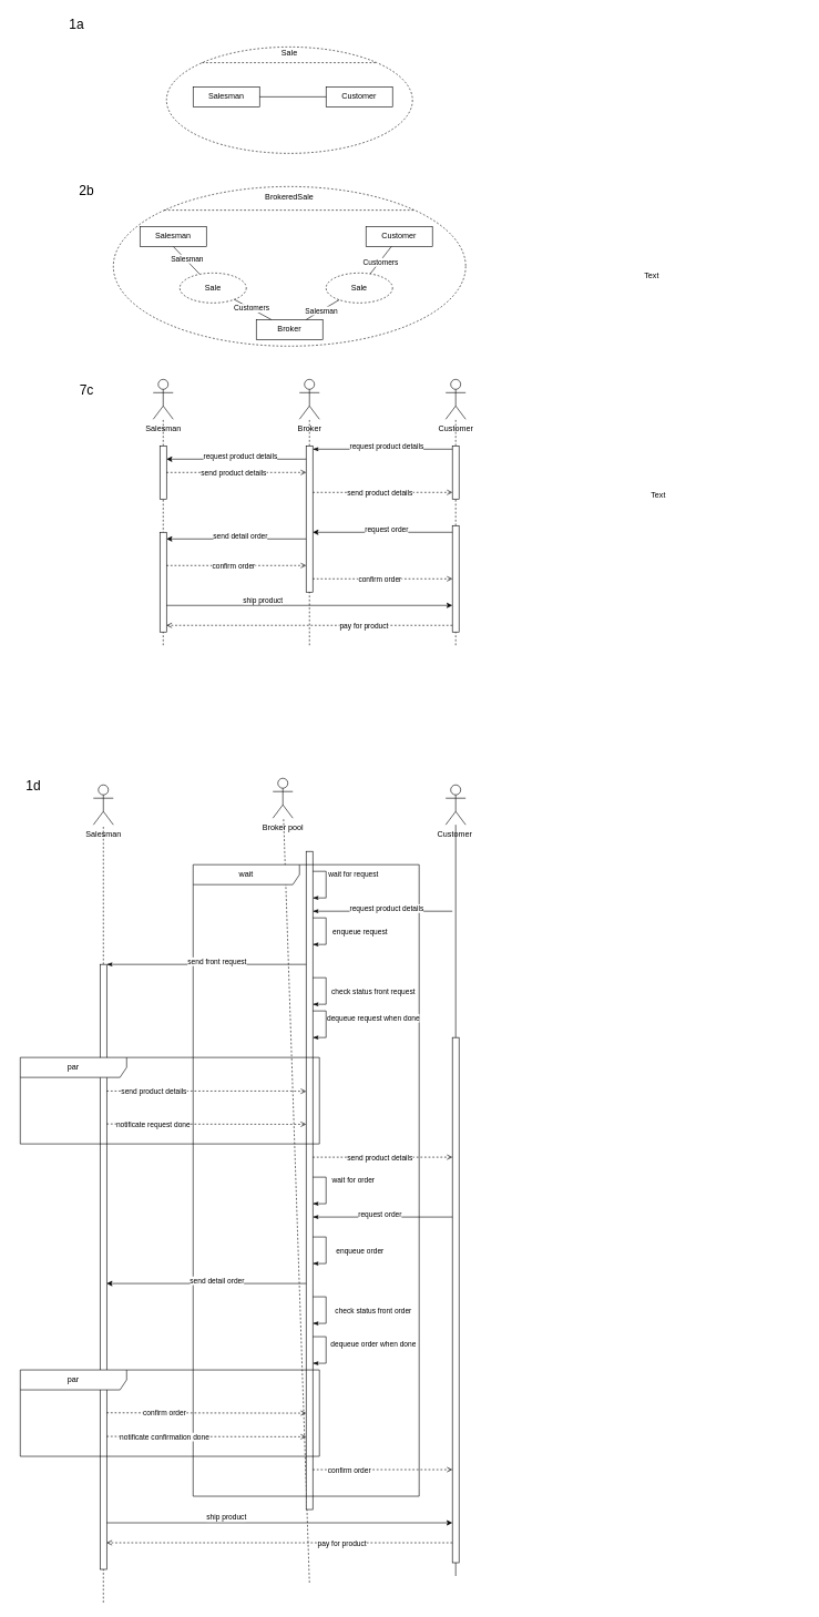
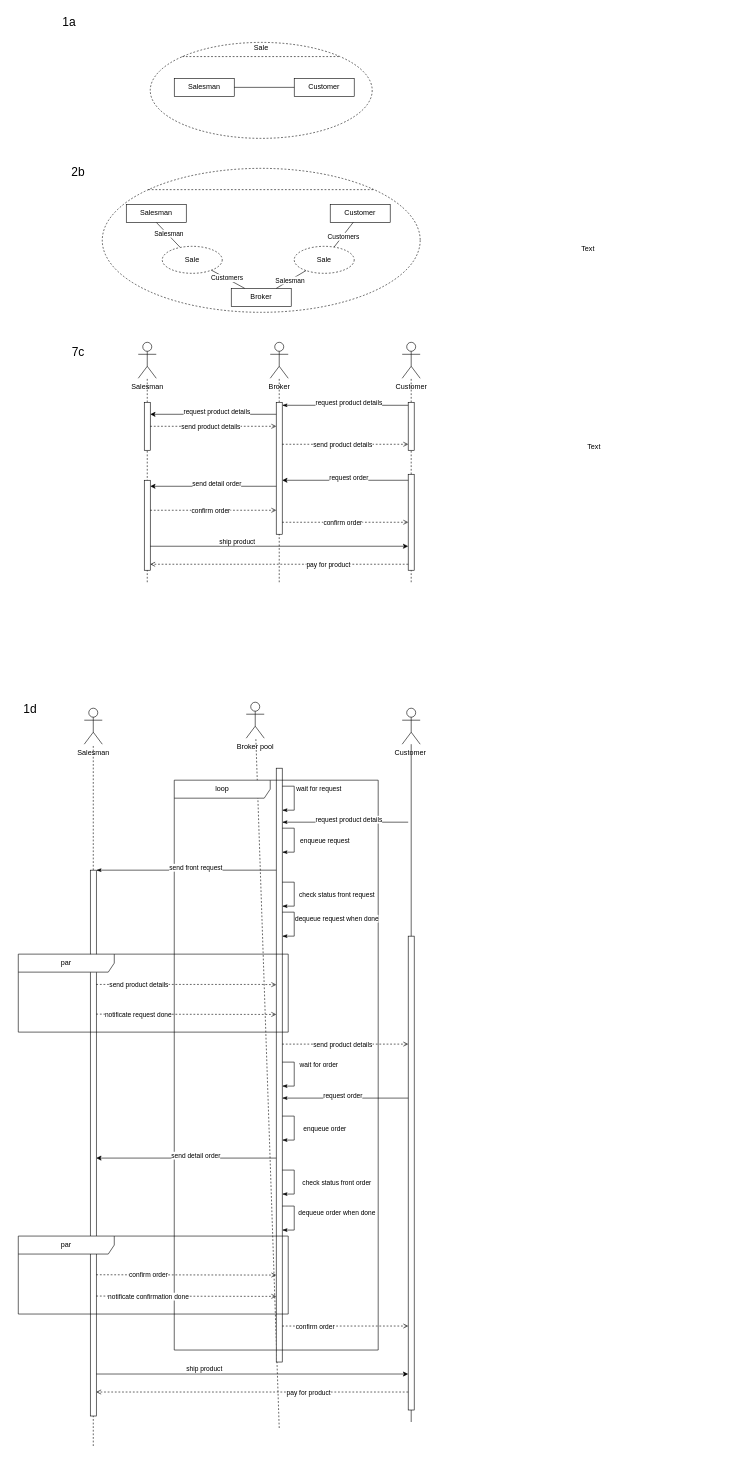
- <mxCell id="14" value="BrokeredSale" style="html=1;strokeColor=none;fillColor=none;align=center;verticalAlign=middle;spacingLeft=4;spacingRight=4;rotatable=0;points=[[0,0.5],[1,0.5]];resizeWidth=1;whiteSpace=wrap;" vertex="1" parent="13"><mxGeometry width="530" height="31.304" as="geometry" /></mxCell>
- <mxCell id="77" value="wait" style="shape=umlFrame;whiteSpace=wrap;html=1;pointerEvents=0;recursiveResize=0;container=1;collapsible=0;width=160;" vertex="1" parent="1"><mxGeometry x="290" y="1300" width="340" height="950" as="geometry" /></mxCell>
+ <mxCell id="77" value="loop" style="shape=umlFrame;whiteSpace=wrap;html=1;pointerEvents=0;recursiveResize=0;container=1;collapsible=0;width=160;" vertex="1" parent="1"><mxGeometry x="290" y="1300" width="340" height="950" as="geometry" /></mxCell>
